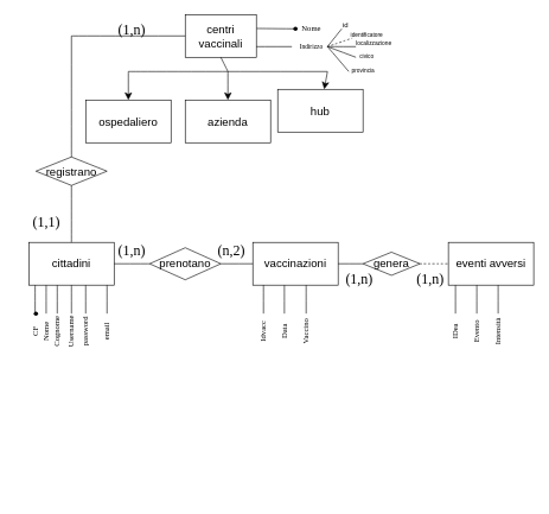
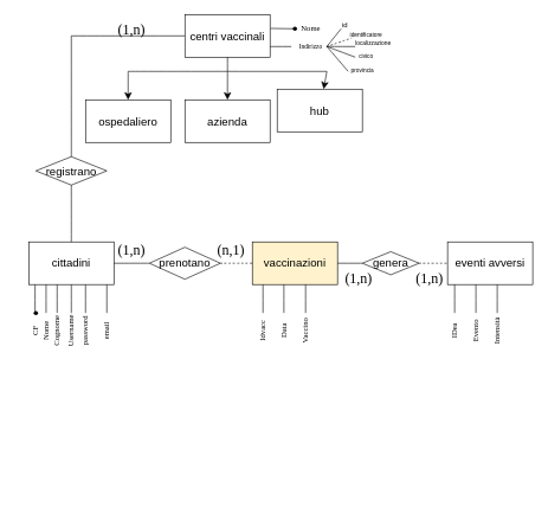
- <mxCell id="2" value="centri vaccinali" style="rounded=0;whiteSpace=wrap;html=1;fontSize=16;" parent="1" vertex="1"><mxGeometry x="260" y="20" width="100" height="60" as="geometry" /></mxCell>
+ <mxCell id="2" value="centri vaccinali" style="rounded=0;whiteSpace=wrap;html=1;fontSize=16;" parent="1" vertex="1"><mxGeometry x="260" width="120" height="60" as="geometry" y="20" /></mxCell>
- <mxCell id="17" value="(1,1)" style="text;html=1;strokeColor=none;fillColor=none;align=center;verticalAlign=middle;whiteSpace=wrap;rounded=0;fontSize=20;fontFamily=Times New Roman;" parent="1" vertex="1"><mxGeometry x="50" y="300" width="30" height="20" as="geometry" /></mxCell>
- <mxCell id="20" value="(n,2)" style="text;html=1;strokeColor=none;fillColor=none;align=center;verticalAlign=middle;whiteSpace=wrap;rounded=0;fontSize=20;fontFamily=Times New Roman;" parent="1" vertex="1"><mxGeometry x="310" y="340" width="30" height="20" as="geometry" /></mxCell>
+ <mxCell id="20" value="(n,1)" style="text;html=1;strokeColor=none;fillColor=none;align=center;verticalAlign=middle;whiteSpace=wrap;rounded=0;fontSize=20;fontFamily=Times New Roman;" parent="1" vertex="1"><mxGeometry x="310" y="340" width="30" height="20" as="geometry" /></mxCell>
- <mxCell id="68" value="" style="endArrow=none;html=1;rounded=0;fontSize=8;startSize=8;endSize=8;curved=1;exitX=1;exitY=0.5;exitDx=0;exitDy=0;entryX=0;entryY=0.5;entryDx=0;entryDy=0;" edge="1" parent="1" source="8" target="5"><mxGeometry width="50" height="50" relative="1" as="geometry"><mxPoint x="320" y="310" as="sourcePoint" /><mxPoint x="370" y="260" as="targetPoint" /></mxGeometry></mxCell>
+ <mxCell id="68" value="" style="endArrow=none;html=1;rounded=0;fontSize=8;startSize=8;endSize=8;curved=1;exitX=1;exitY=0.5;exitDx=0;exitDy=0;entryX=0;entryY=0.5;entryDx=0;entryDy=0;dashed=1;" edge="1" parent="1" source="8" target="5"><mxGeometry width="50" height="50" relative="1" as="geometry"><mxPoint x="320" y="310" as="sourcePoint" /><mxPoint x="370" y="260" as="targetPoint" /></mxGeometry></mxCell>
- <mxCell id="5" value="vaccinazioni" style="rounded=0;whiteSpace=wrap;html=1;fontSize=16;" parent="1" vertex="1"><mxGeometry x="355" y="340" width="120" height="60" as="geometry" /></mxCell>
+ <mxCell id="5" value="vaccinazioni" style="rounded=0;whiteSpace=wrap;html=1;fontSize=16;fillColor=#fff2cc;" parent="1" vertex="1"><mxGeometry x="355" y="340" width="120" height="60" as="geometry" /></mxCell>
